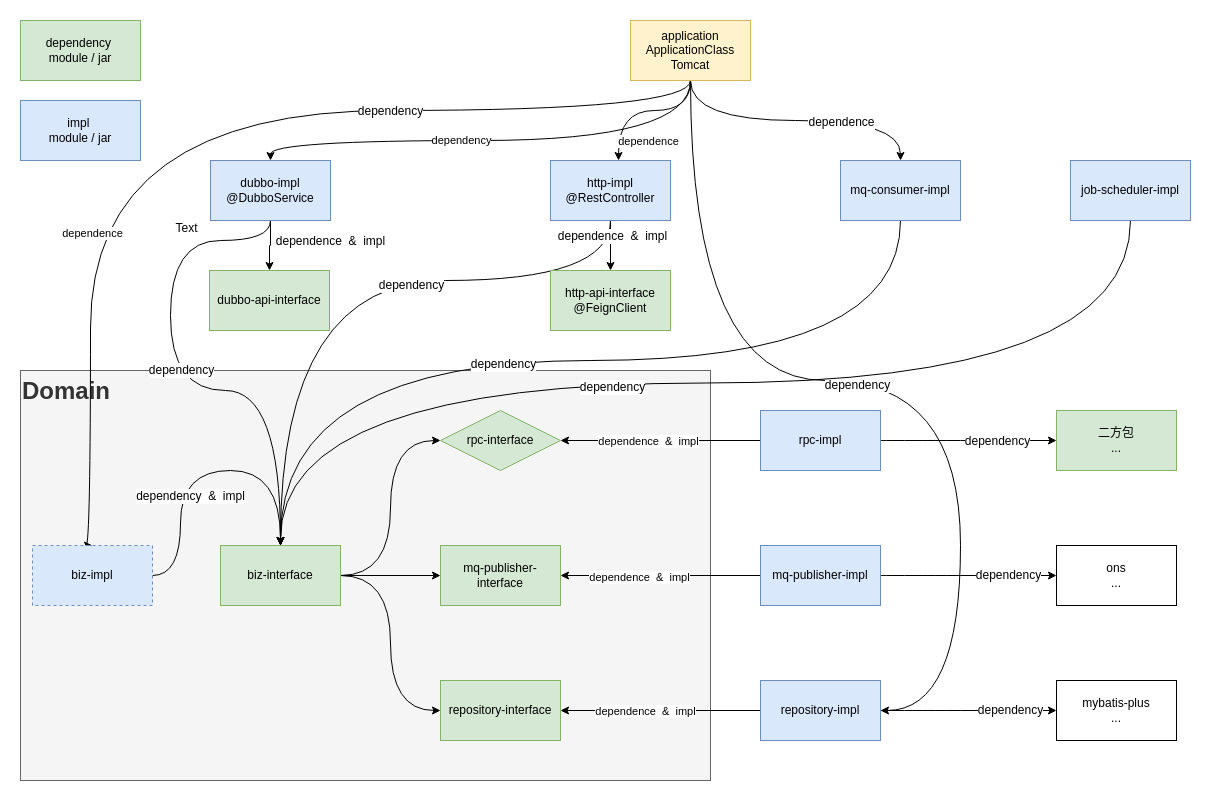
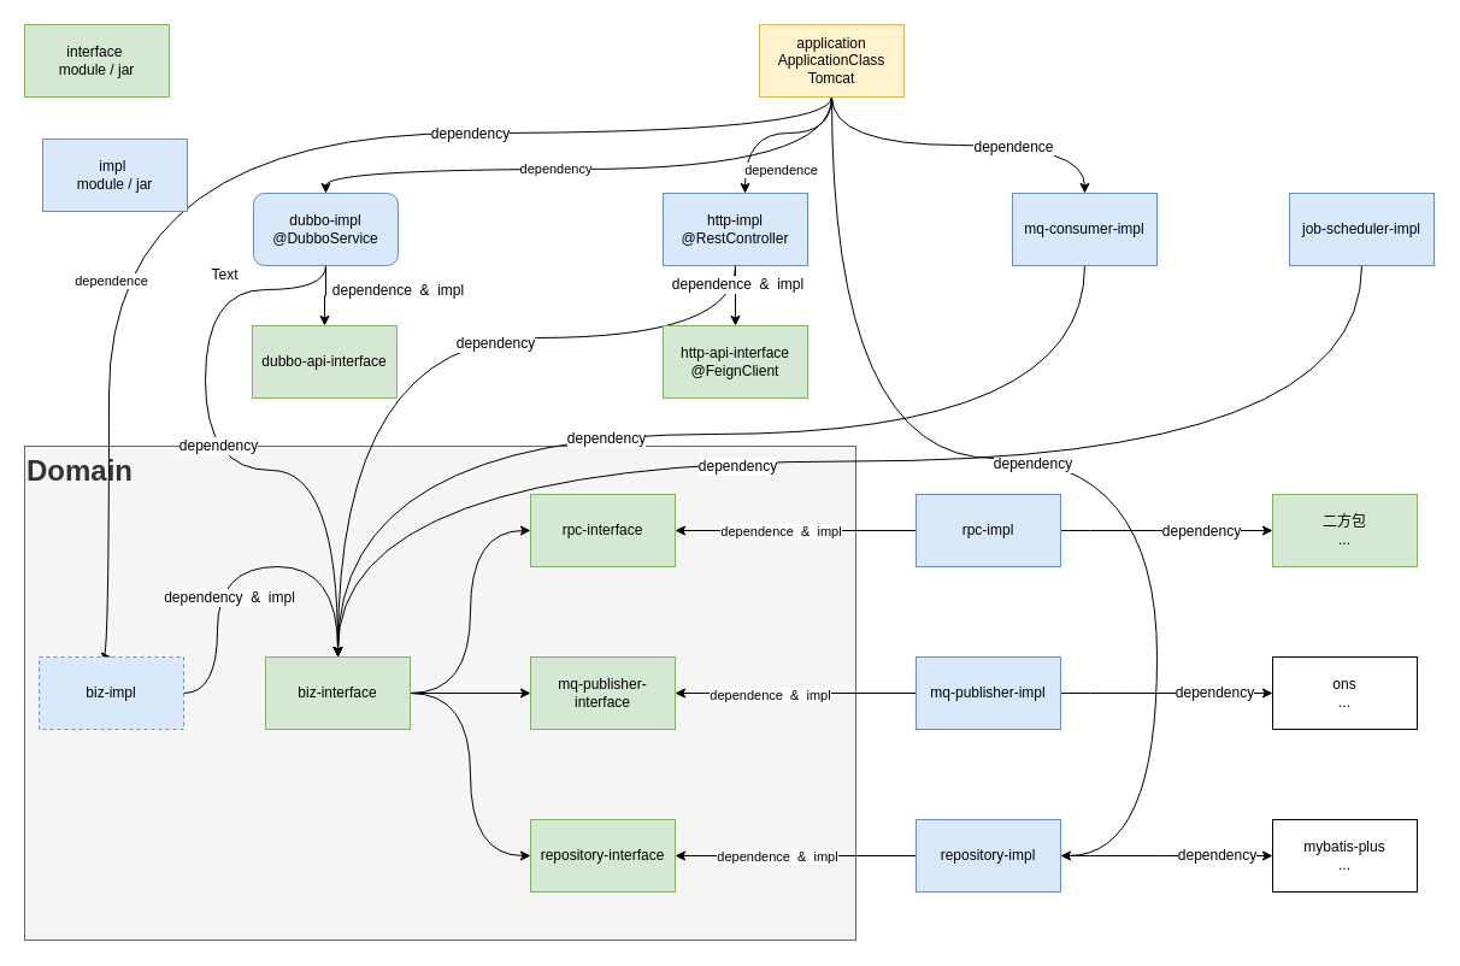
- <mxCell id="59" value="dependency&amp;nbsp;&lt;br&gt;module / jar" style="rounded=0;whiteSpace=wrap;html=1;fontSize=12;fillColor=#d5e8d4;strokeColor=#82b366;" vertex="1" parent="1"><mxGeometry x="20" y="20" width="120" height="60" as="geometry" /></mxCell>
+ <mxCell id="59" value="interface&amp;nbsp;&lt;br&gt;module / jar" style="rounded=0;whiteSpace=wrap;html=1;fontSize=12;fillColor=#d5e8d4;strokeColor=#82b366;" vertex="1" parent="1"><mxGeometry x="20" y="20" width="120" height="60" as="geometry" /></mxCell>
- <mxCell id="60" value="impl&amp;nbsp;&lt;br&gt;module / jar" style="rounded=0;whiteSpace=wrap;html=1;fontSize=12;fillColor=#dae8fc;strokeColor=#6c8ebf;" vertex="1" parent="1"><mxGeometry x="20" y="100" width="120" height="60" as="geometry" /></mxCell>
+ <mxCell id="60" value="impl&amp;nbsp;&lt;br&gt;module / jar" style="rounded=0;whiteSpace=wrap;html=1;fontSize=12;fillColor=#dae8fc;strokeColor=#6c8ebf;" vertex="1" parent="1"><mxGeometry x="35" y="115" width="120" height="60" as="geometry" /></mxCell>
- <mxCell id="21" value="dubbo-impl&lt;br&gt;@DubboService" style="rounded=0;whiteSpace=wrap;html=1;fillColor=#dae8fc;strokeColor=#6c8ebf;" vertex="1" parent="1"><mxGeometry x="210" y="160" width="120" height="60" as="geometry" /></mxCell>
+ <mxCell id="21" value="dubbo-impl&lt;br&gt;@DubboService" style="whiteSpace=wrap;html=1;fillColor=#dae8fc;strokeColor=#6c8ebf;rounded=1;" vertex="1" parent="1"><mxGeometry x="210" y="160" width="120" height="60" as="geometry" /></mxCell>
- <mxCell id="36" value="rpc-interface" style="rhombus;whiteSpace=wrap;html=1;fillColor=#d5e8d4;strokeColor=#82b366;" vertex="1" parent="1"><mxGeometry x="440" y="410" width="120" height="60" as="geometry" /></mxCell>
+ <mxCell id="36" value="rpc-interface" style="rounded=0;whiteSpace=wrap;html=1;fillColor=#d5e8d4;strokeColor=#82b366;" vertex="1" parent="1"><mxGeometry x="440" y="410" width="120" height="60" as="geometry" /></mxCell>
